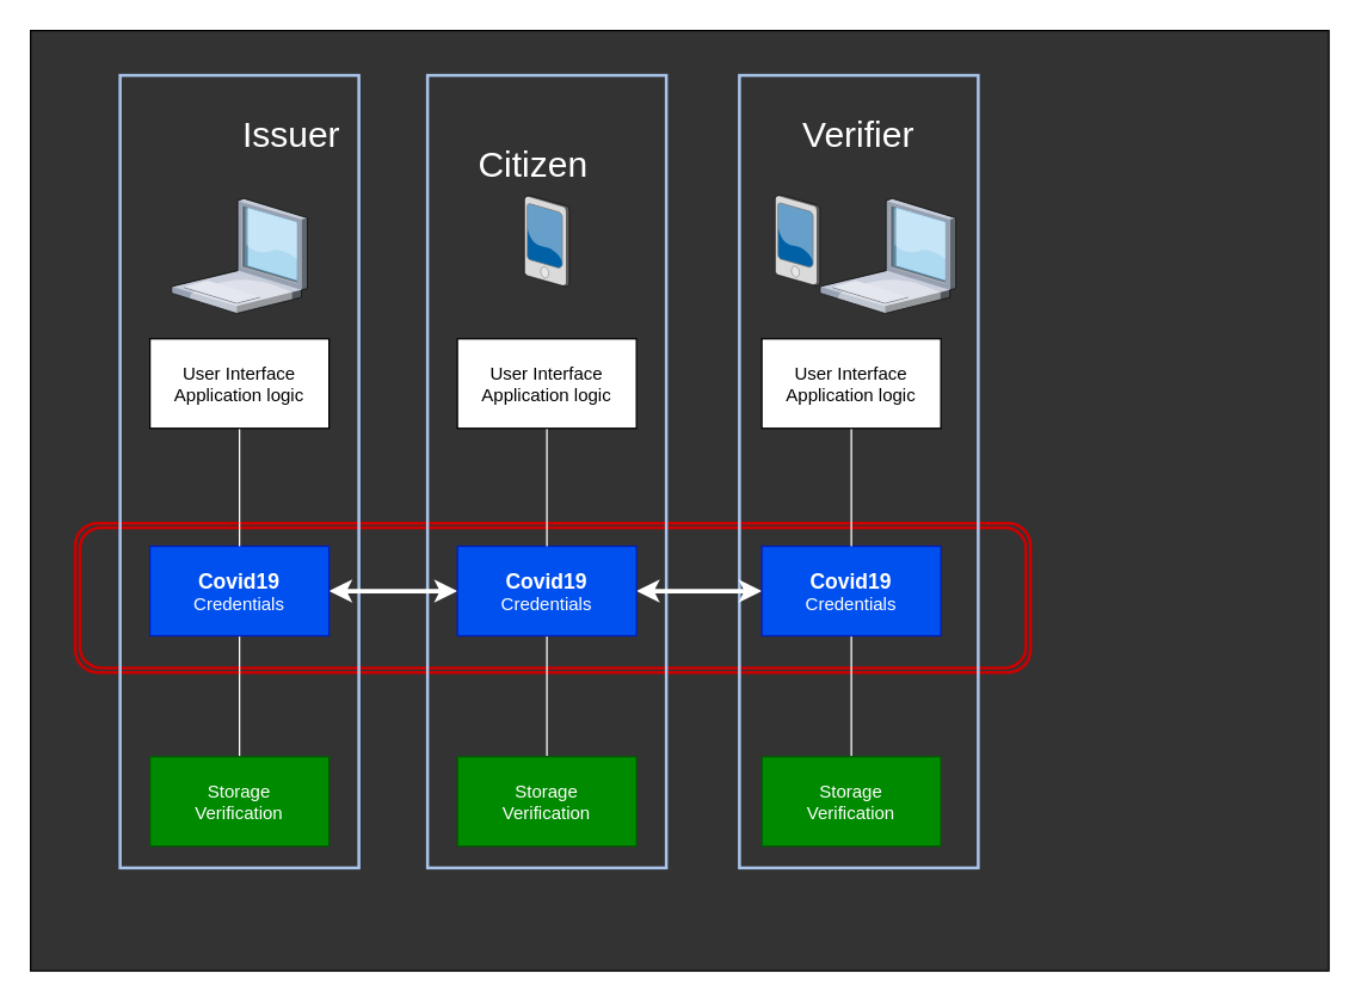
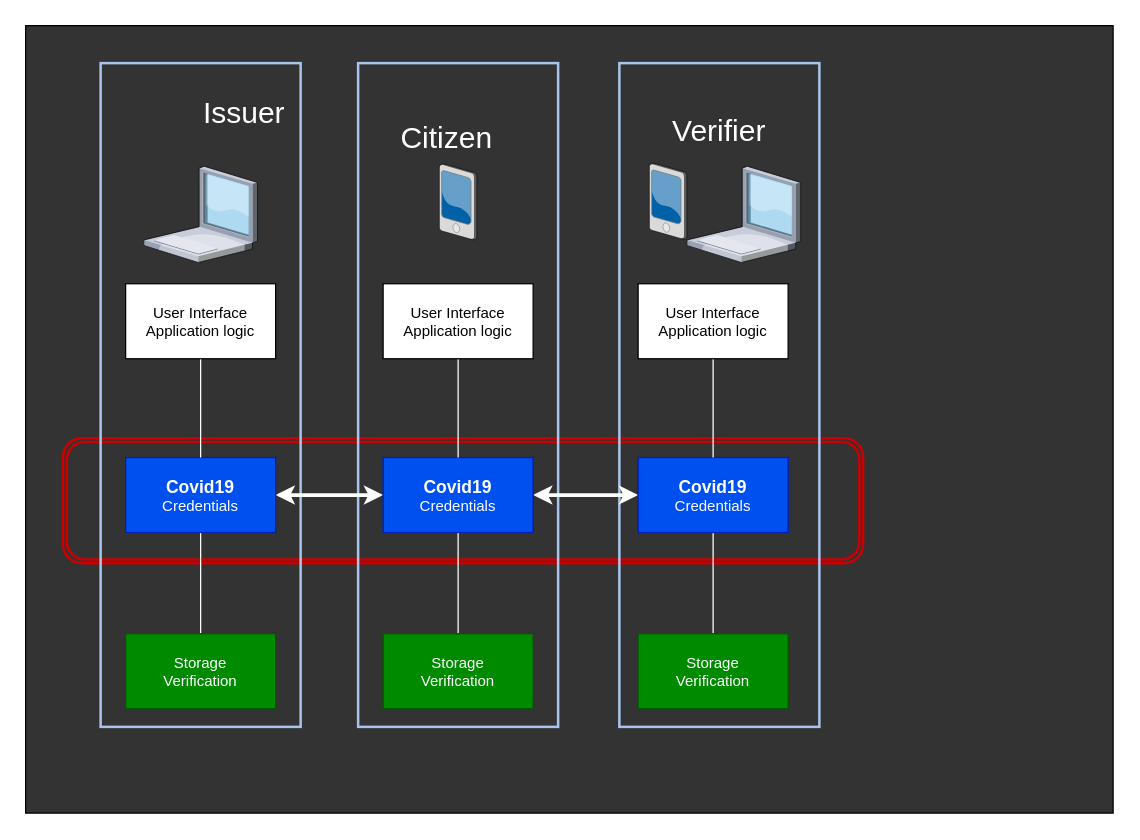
- <mxCell id="31" value="&lt;font style=&quot;font-size: 24px&quot; color=&quot;#ffffff&quot;&gt;Verifier&lt;/font&gt;" style="text;html=1;strokeColor=none;fillColor=none;align=center;verticalAlign=middle;whiteSpace=wrap;rounded=0;" parent="4" vertex="1"><mxGeometry x="530" y="80" width="90" height="20" as="geometry" /></mxCell>
+ <mxCell id="31" value="&lt;font style=&quot;font-size: 24px&quot; color=&quot;#ffffff&quot;&gt;Verifier&lt;/font&gt;" style="text;html=1;strokeColor=none;fillColor=none;align=center;verticalAlign=middle;whiteSpace=wrap;rounded=0;" parent="4" vertex="1"><mxGeometry x="530" y="95" width="90" height="20" as="geometry" /></mxCell>
